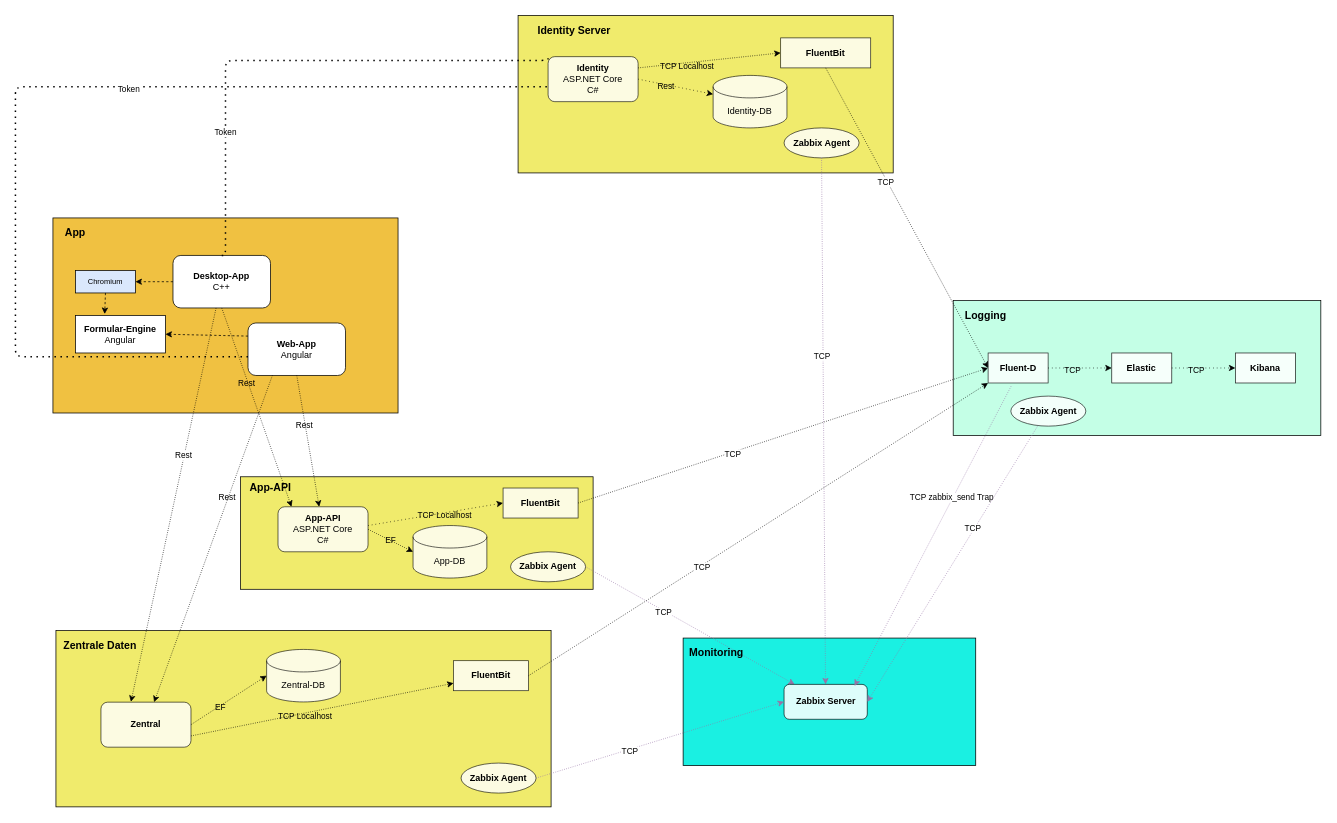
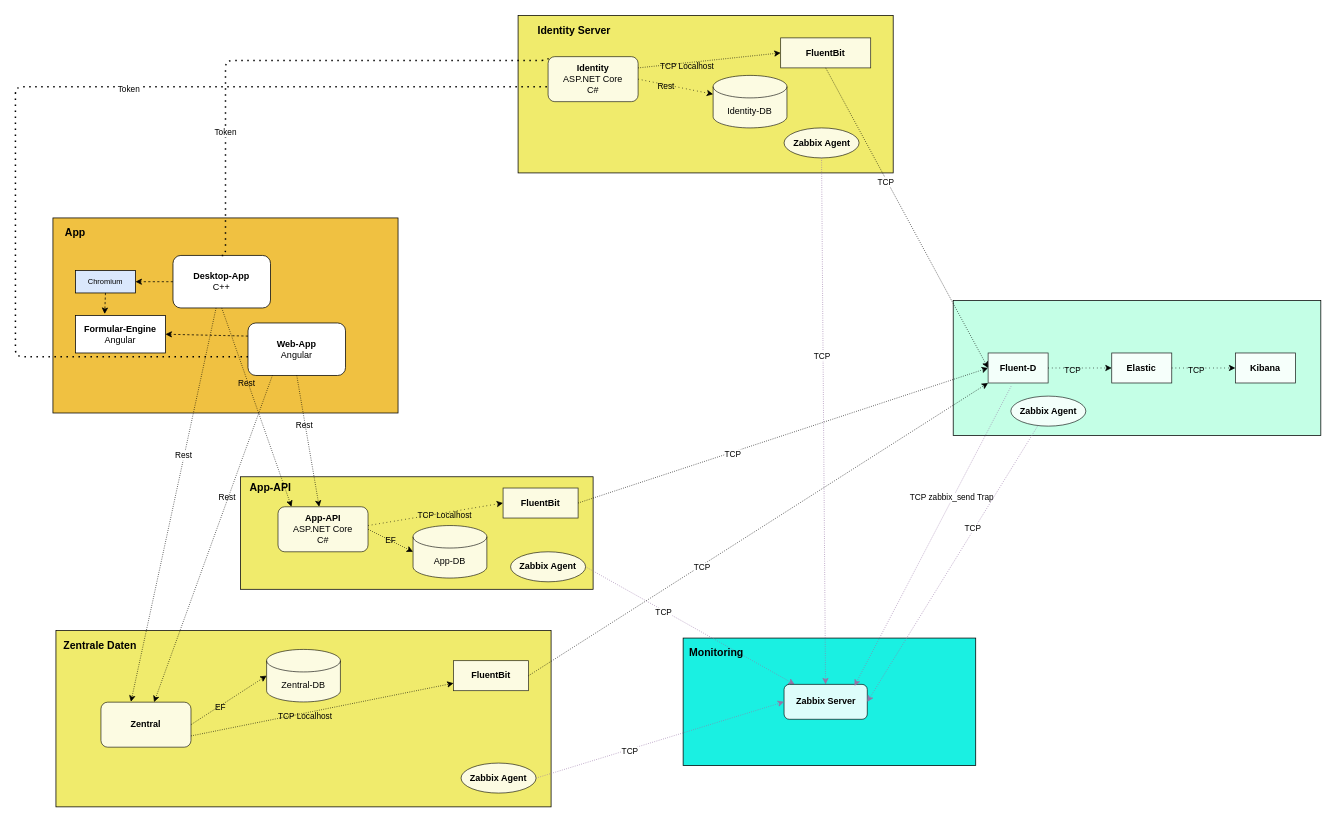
- <mxCell id="65" value="&lt;b style=&quot;font-size: 14px;&quot;&gt;Logging&lt;/b&gt;" style="text;html=1;strokeColor=none;fillColor=none;align=center;verticalAlign=middle;whiteSpace=wrap;rounded=0;fontSize=14;" vertex="1" parent="1"><mxGeometry x="1289.995" y="410" width="46.791" height="20" as="geometry" /></mxCell>
